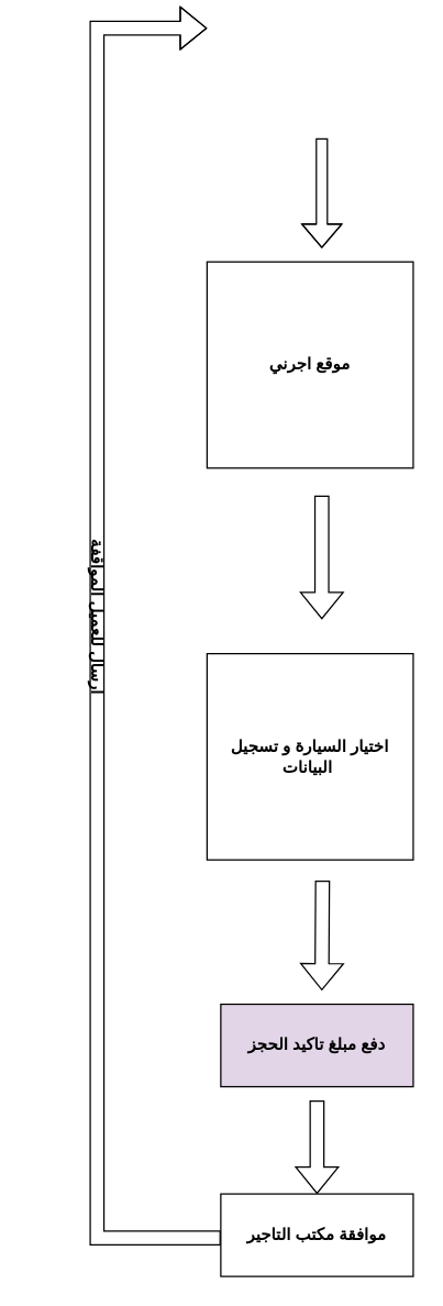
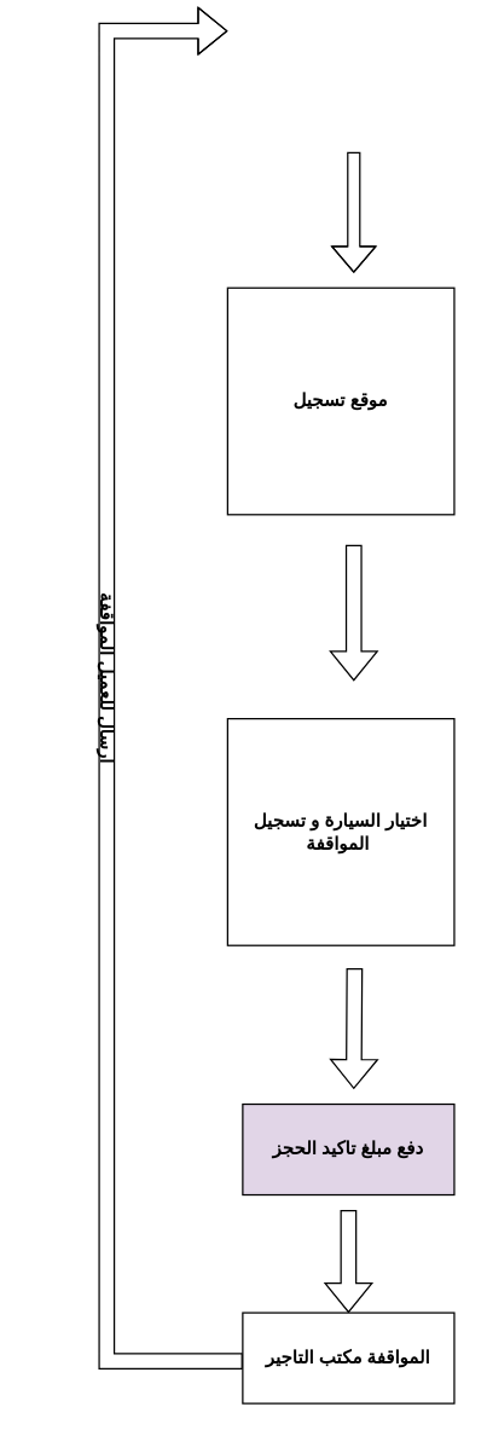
- <mxCell id="3" value="&lt;b&gt;موقع اجرني&lt;/b&gt;" style="whiteSpace=wrap;html=1;aspect=fixed;fontColor=#000000;" parent="1" vertex="1"><mxGeometry x="150" y="190" width="150" height="150" as="geometry" /></mxCell>
+ <mxCell id="3" value="&lt;b&gt;موقع تسجيل&lt;/b&gt;" style="whiteSpace=wrap;html=1;aspect=fixed;fontColor=#000000;" parent="1" vertex="1"><mxGeometry x="150" y="190" width="150" height="150" as="geometry" /></mxCell>
- <mxCell id="5" value="&lt;b&gt;اختيار السيارة و تسجيل البيانات&amp;nbsp;&lt;/b&gt;" style="whiteSpace=wrap;html=1;aspect=fixed;fontColor=#000000;" parent="1" vertex="1"><mxGeometry x="150" y="475" width="150" height="150" as="geometry" /></mxCell>
+ <mxCell id="5" value="&lt;b&gt;اختيار السيارة و تسجيل المواقفة&amp;nbsp;&lt;/b&gt;" style="whiteSpace=wrap;html=1;aspect=fixed;fontColor=#000000;" parent="1" vertex="1"><mxGeometry x="150" y="475" width="150" height="150" as="geometry" /></mxCell>
- <mxCell id="11" value="&lt;b&gt;موافقة مكتب التاجير&lt;/b&gt;" style="rounded=0;whiteSpace=wrap;html=1;fontColor=#000000;" parent="1" vertex="1"><mxGeometry x="160" y="868" width="140" height="60" as="geometry" /></mxCell>
+ <mxCell id="11" value="&lt;b&gt;المواقفة مكتب التاجير&lt;/b&gt;" style="rounded=0;whiteSpace=wrap;html=1;fontColor=#000000;" parent="1" vertex="1"><mxGeometry x="160" y="868" width="140" height="60" as="geometry" /></mxCell>
